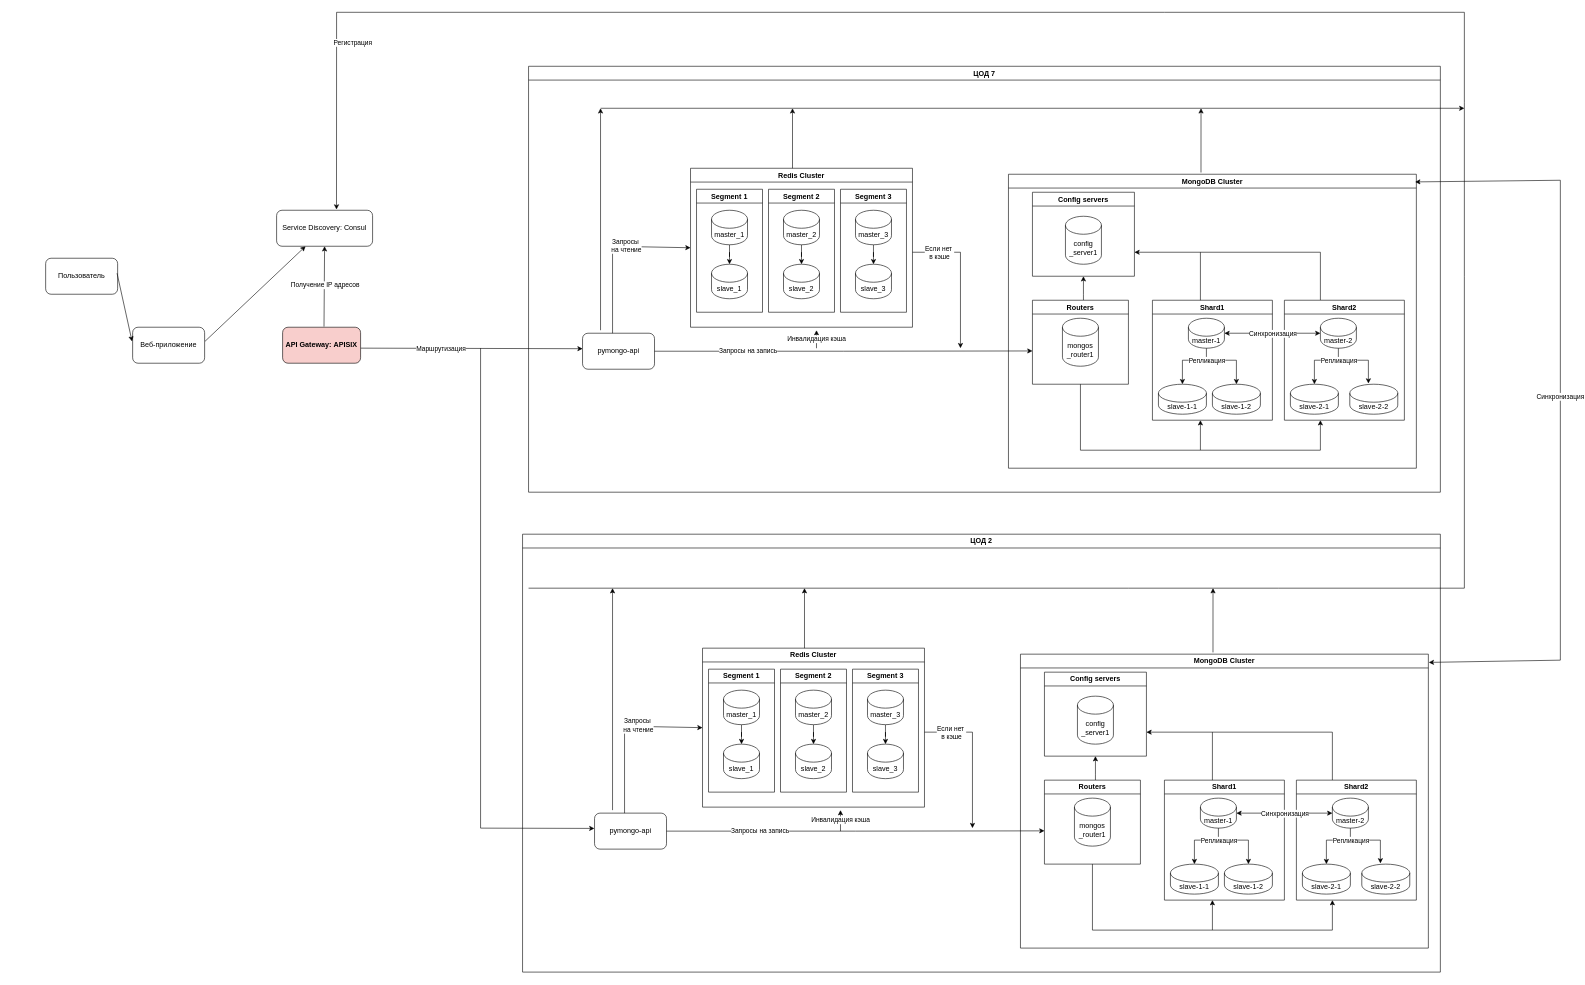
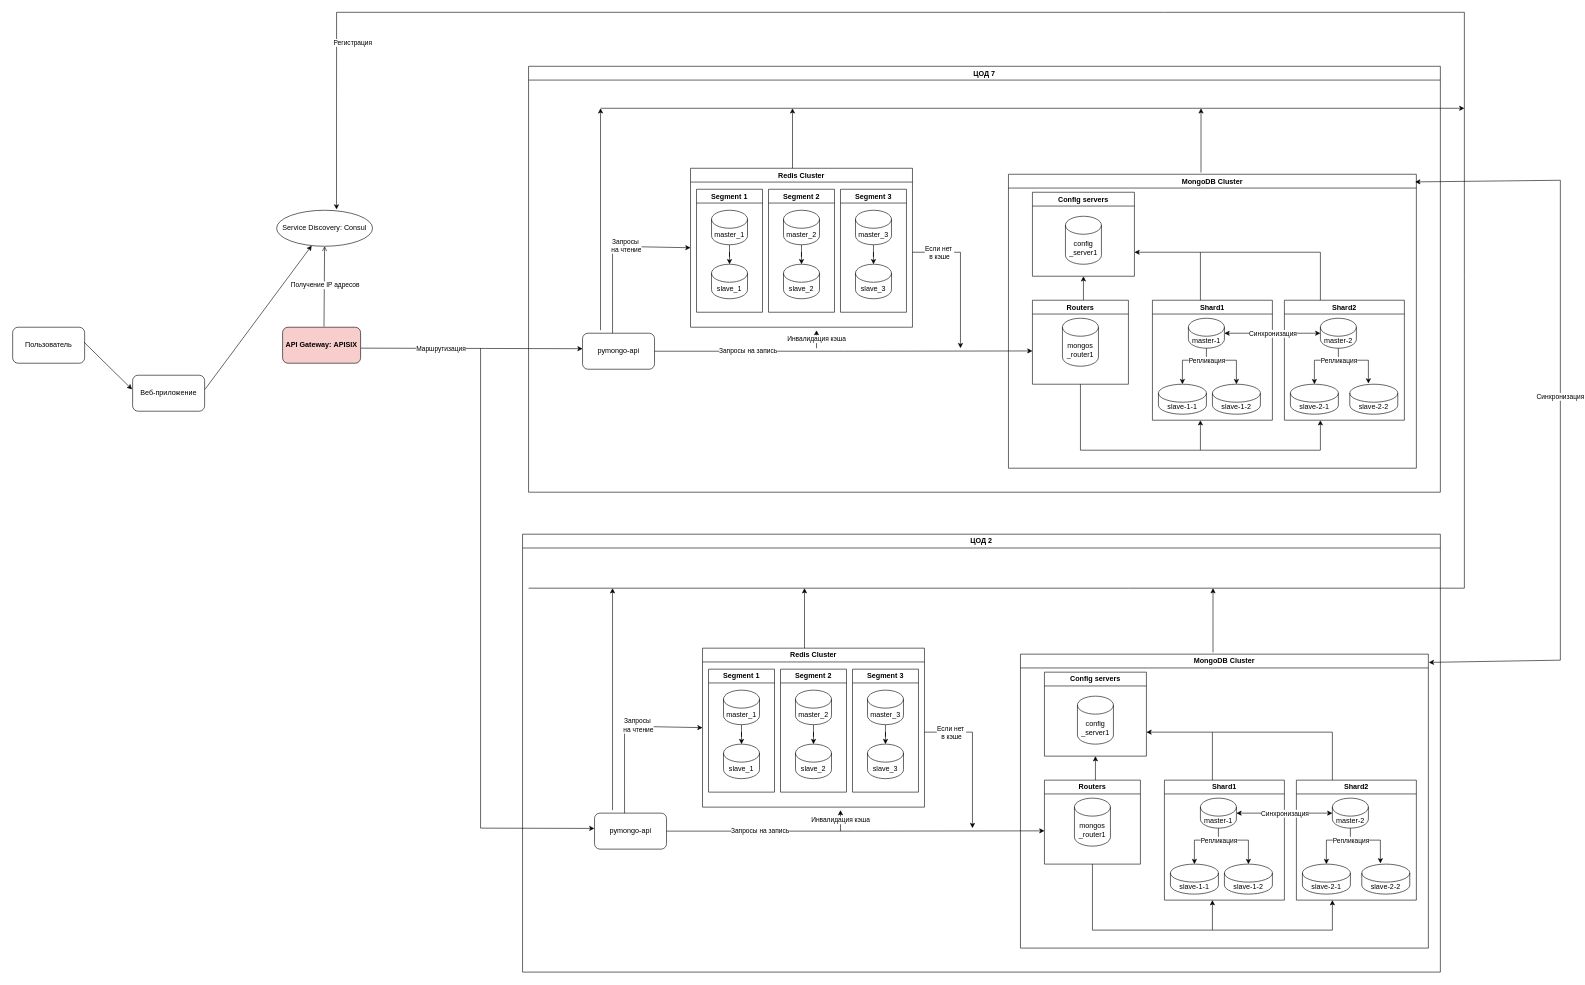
- <mxCell id="50" value="Service Discovery: Consul" style="rounded=1;whiteSpace=wrap;html=1;" vertex="1" parent="1"><mxGeometry x="460" y="350" width="160" height="60" as="geometry" /></mxCell>
+ <mxCell id="50" value="Service Discovery: Consul" style="ellipse;whiteSpace=wrap;html=1;" vertex="1" parent="1"><mxGeometry x="460" y="350" width="160" height="60" as="geometry" /></mxCell>
- <mxCell id="51" value="" style="endArrow=classic;html=1;rounded=0;exitX=0.531;exitY=-0.017;exitDx=0;exitDy=0;exitPerimeter=0;entryX=0.5;entryY=1;entryDx=0;entryDy=0;" edge="1" parent="1" source="45" target="50"><mxGeometry width="50" height="50" relative="1" as="geometry"><mxPoint x="540" y="535" as="sourcePoint" /><mxPoint x="590" y="485" as="targetPoint" /></mxGeometry></mxCell>
+ <mxCell id="51" value="" style="endArrow=open;html=1;rounded=0;exitX=0.531;exitY=-0.017;exitDx=0;exitDy=0;exitPerimeter=0;entryX=0.5;entryY=1;entryDx=0;entryDy=0;" edge="1" parent="1" source="45" target="50"><mxGeometry width="50" height="50" relative="1" as="geometry"><mxPoint x="540" y="535" as="sourcePoint" /><mxPoint x="590" y="485" as="targetPoint" /></mxGeometry></mxCell>
- <mxCell id="48" value="Пользователь" style="rounded=1;whiteSpace=wrap;html=1;" vertex="1" parent="1"><mxGeometry x="75" y="430" width="120" height="60" as="geometry" /></mxCell>
+ <mxCell id="48" value="Пользователь" style="rounded=1;whiteSpace=wrap;html=1;" vertex="1" parent="1"><mxGeometry x="20" y="545" width="120" height="60" as="geometry" /></mxCell>
- <mxCell id="46" value="Веб-приложение" style="rounded=1;whiteSpace=wrap;html=1;" vertex="1" parent="1"><mxGeometry x="220" y="545" width="120" height="60" as="geometry" /></mxCell>
+ <mxCell id="46" value="Веб-приложение" style="rounded=1;whiteSpace=wrap;html=1;" vertex="1" parent="1"><mxGeometry x="220" y="625" width="120" height="60" as="geometry" /></mxCell>
